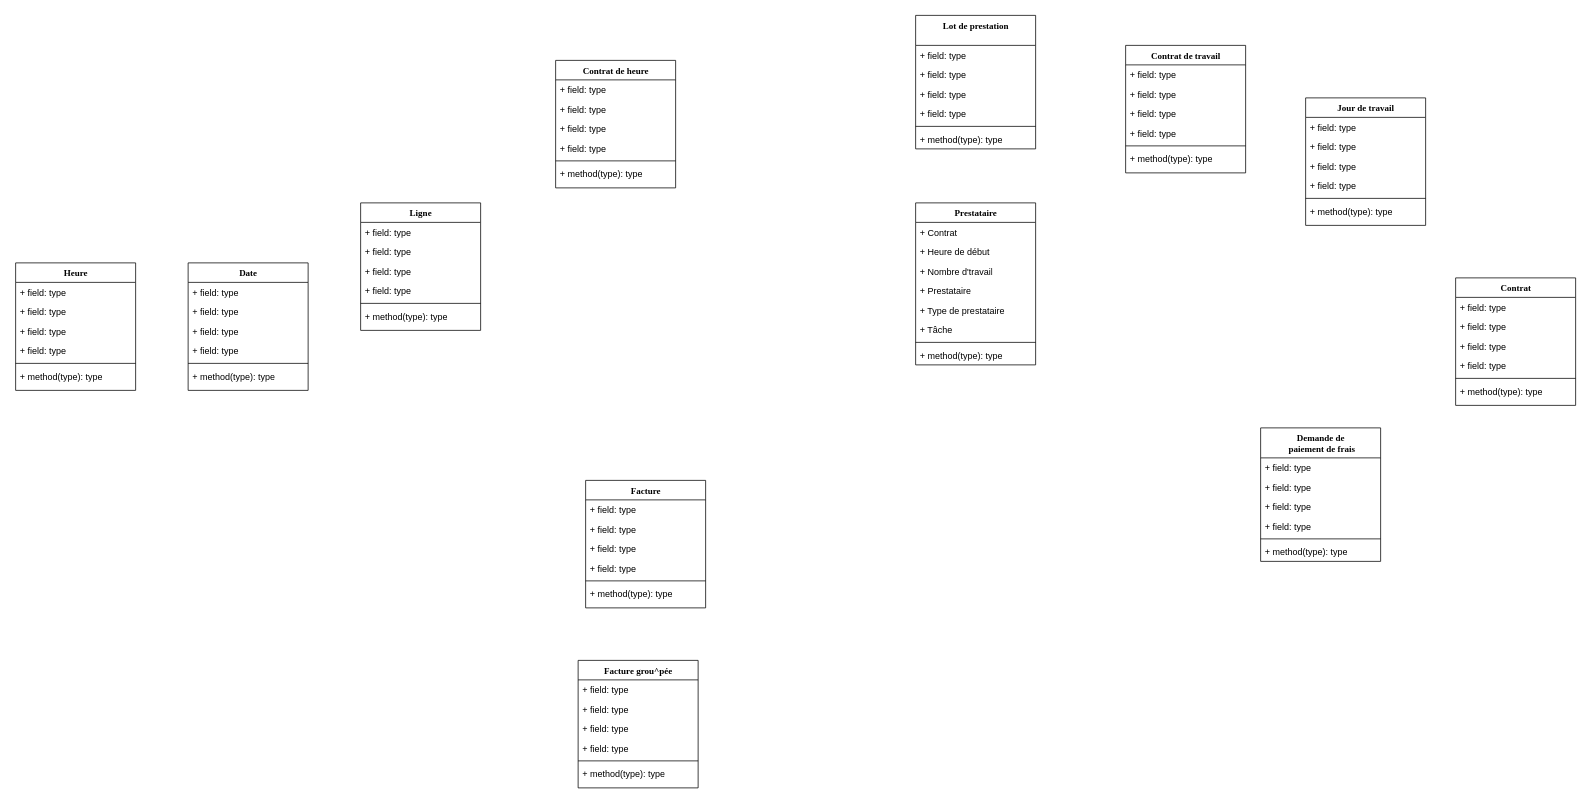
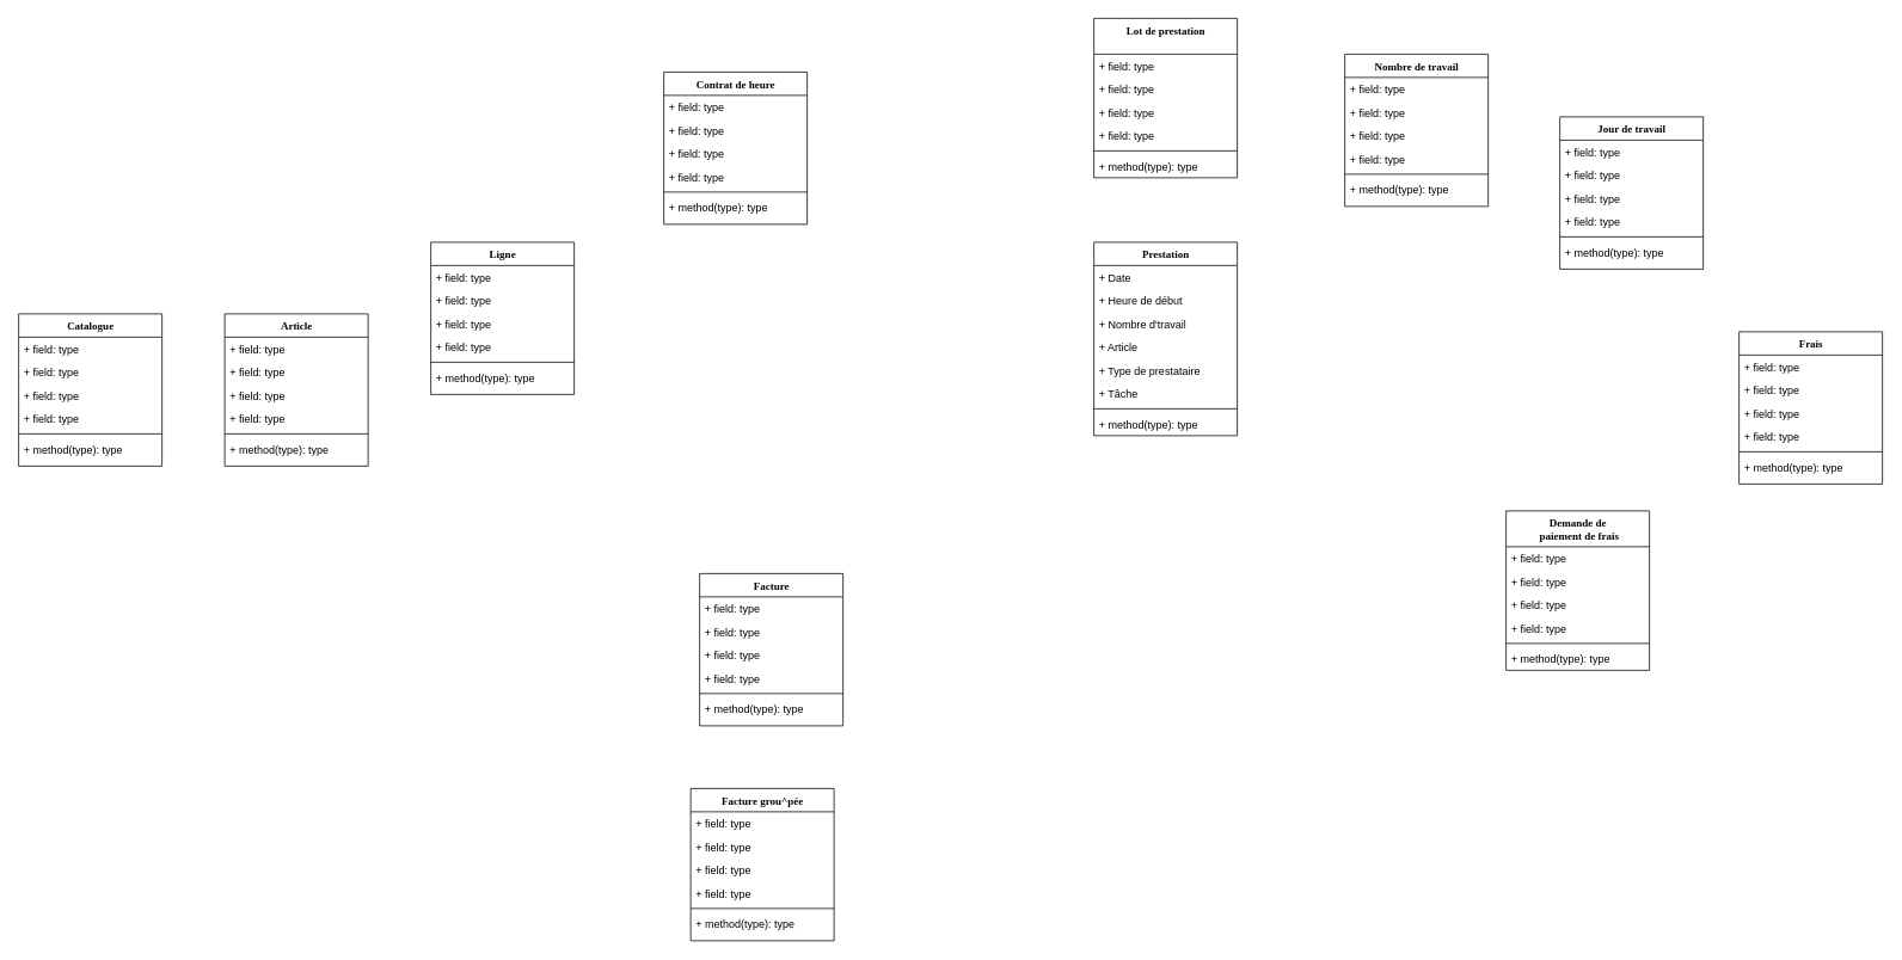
- <mxCell id="53" value="Contrat de travail" style="swimlane;html=1;fontStyle=1;align=center;verticalAlign=top;childLayout=stackLayout;horizontal=1;startSize=26;horizontalStack=0;resizeParent=1;resizeLast=0;collapsible=1;marginBottom=0;swimlaneFillColor=#ffffff;rounded=0;shadow=0;comic=0;labelBackgroundColor=none;strokeWidth=1;fillColor=none;fontFamily=Verdana;fontSize=12" vertex="1" parent="1"><mxGeometry x="1500" y="60" width="160" height="170" as="geometry" /></mxCell>
+ <mxCell id="53" value="Nombre de travail" style="swimlane;html=1;fontStyle=1;align=center;verticalAlign=top;childLayout=stackLayout;horizontal=1;startSize=26;horizontalStack=0;resizeParent=1;resizeLast=0;collapsible=1;marginBottom=0;swimlaneFillColor=#ffffff;rounded=0;shadow=0;comic=0;labelBackgroundColor=none;strokeWidth=1;fillColor=none;fontFamily=Verdana;fontSize=12" vertex="1" parent="1"><mxGeometry x="1500" y="60" width="160" height="170" as="geometry" /></mxCell>
- <mxCell id="44" value="Prestataire " style="swimlane;html=1;fontStyle=1;align=center;verticalAlign=top;childLayout=stackLayout;horizontal=1;startSize=26;horizontalStack=0;resizeParent=1;resizeLast=0;collapsible=1;marginBottom=0;swimlaneFillColor=#ffffff;rounded=0;shadow=0;comic=0;labelBackgroundColor=none;strokeWidth=1;fillColor=none;fontFamily=Verdana;fontSize=12" vertex="1" parent="1"><mxGeometry x="1220" y="270" width="160" height="216" as="geometry" /></mxCell>
+ <mxCell id="44" value="Prestation " style="swimlane;html=1;fontStyle=1;align=center;verticalAlign=top;childLayout=stackLayout;horizontal=1;startSize=26;horizontalStack=0;resizeParent=1;resizeLast=0;collapsible=1;marginBottom=0;swimlaneFillColor=#ffffff;rounded=0;shadow=0;comic=0;labelBackgroundColor=none;strokeWidth=1;fillColor=none;fontFamily=Verdana;fontSize=12" vertex="1" parent="1"><mxGeometry x="1220" y="270" width="160" height="216" as="geometry" /></mxCell>
- <mxCell id="45" value="+ Contrat" style="text;html=1;strokeColor=none;fillColor=none;align=left;verticalAlign=top;spacingLeft=4;spacingRight=4;whiteSpace=wrap;overflow=hidden;rotatable=0;points=[[0,0.5],[1,0.5]];portConstraint=eastwest;" vertex="1" parent="44"><mxGeometry y="26" width="160" height="26" as="geometry" /></mxCell>
+ <mxCell id="45" value="+ Date" style="text;html=1;strokeColor=none;fillColor=none;align=left;verticalAlign=top;spacingLeft=4;spacingRight=4;whiteSpace=wrap;overflow=hidden;rotatable=0;points=[[0,0.5],[1,0.5]];portConstraint=eastwest;" vertex="1" parent="44"><mxGeometry y="26" width="160" height="26" as="geometry" /></mxCell>
- <mxCell id="23" value="Heure" style="swimlane;html=1;fontStyle=1;align=center;verticalAlign=top;childLayout=stackLayout;horizontal=1;startSize=26;horizontalStack=0;resizeParent=1;resizeLast=0;collapsible=1;marginBottom=0;swimlaneFillColor=#ffffff;rounded=0;shadow=0;comic=0;labelBackgroundColor=none;strokeWidth=1;fillColor=none;fontFamily=Verdana;fontSize=12" vertex="1" parent="1"><mxGeometry x="20" y="350" width="160" height="170" as="geometry" /></mxCell>
+ <mxCell id="23" value="Catalogue" style="swimlane;html=1;fontStyle=1;align=center;verticalAlign=top;childLayout=stackLayout;horizontal=1;startSize=26;horizontalStack=0;resizeParent=1;resizeLast=0;collapsible=1;marginBottom=0;swimlaneFillColor=#ffffff;rounded=0;shadow=0;comic=0;labelBackgroundColor=none;strokeWidth=1;fillColor=none;fontFamily=Verdana;fontSize=12" vertex="1" parent="1"><mxGeometry x="20" y="350" width="160" height="170" as="geometry" /></mxCell>
- <mxCell id="16" value="Date" style="swimlane;html=1;fontStyle=1;align=center;verticalAlign=top;childLayout=stackLayout;horizontal=1;startSize=26;horizontalStack=0;resizeParent=1;resizeLast=0;collapsible=1;marginBottom=0;swimlaneFillColor=#ffffff;rounded=0;shadow=0;comic=0;labelBackgroundColor=none;strokeWidth=1;fillColor=none;fontFamily=Verdana;fontSize=12" vertex="1" parent="1"><mxGeometry x="250" y="350" width="160" height="170" as="geometry" /></mxCell>
+ <mxCell id="16" value="Article" style="swimlane;html=1;fontStyle=1;align=center;verticalAlign=top;childLayout=stackLayout;horizontal=1;startSize=26;horizontalStack=0;resizeParent=1;resizeLast=0;collapsible=1;marginBottom=0;swimlaneFillColor=#ffffff;rounded=0;shadow=0;comic=0;labelBackgroundColor=none;strokeWidth=1;fillColor=none;fontFamily=Verdana;fontSize=12" vertex="1" parent="1"><mxGeometry x="250" y="350" width="160" height="170" as="geometry" /></mxCell>
- <mxCell id="67" value="Contrat" style="swimlane;html=1;fontStyle=1;align=center;verticalAlign=top;childLayout=stackLayout;horizontal=1;startSize=26;horizontalStack=0;resizeParent=1;resizeLast=0;collapsible=1;marginBottom=0;swimlaneFillColor=#ffffff;rounded=0;shadow=0;comic=0;labelBackgroundColor=none;strokeWidth=1;fillColor=none;fontFamily=Verdana;fontSize=12" vertex="1" parent="1"><mxGeometry x="1940" y="370" width="160" height="170" as="geometry" /></mxCell>
+ <mxCell id="67" value="Frais" style="swimlane;html=1;fontStyle=1;align=center;verticalAlign=top;childLayout=stackLayout;horizontal=1;startSize=26;horizontalStack=0;resizeParent=1;resizeLast=0;collapsible=1;marginBottom=0;swimlaneFillColor=#ffffff;rounded=0;shadow=0;comic=0;labelBackgroundColor=none;strokeWidth=1;fillColor=none;fontFamily=Verdana;fontSize=12" vertex="1" parent="1"><mxGeometry x="1940" y="370" width="160" height="170" as="geometry" /></mxCell>
- <mxCell id="48" value="&lt;div&gt;+ Prestataire &lt;br&gt;&lt;/div&gt;&lt;div&gt;&lt;br&gt;&lt;/div&gt;" style="text;html=1;strokeColor=none;fillColor=none;align=left;verticalAlign=top;spacingLeft=4;spacingRight=4;whiteSpace=wrap;overflow=hidden;rotatable=0;points=[[0,0.5],[1,0.5]];portConstraint=eastwest;" vertex="1" parent="44"><mxGeometry y="104" width="160" height="26" as="geometry" /></mxCell>
+ <mxCell id="48" value="&lt;div&gt;+ Article &lt;br&gt;&lt;/div&gt;&lt;div&gt;&lt;br&gt;&lt;/div&gt;" style="text;html=1;strokeColor=none;fillColor=none;align=left;verticalAlign=top;spacingLeft=4;spacingRight=4;whiteSpace=wrap;overflow=hidden;rotatable=0;points=[[0,0.5],[1,0.5]];portConstraint=eastwest;" vertex="1" parent="44"><mxGeometry y="104" width="160" height="26" as="geometry" /></mxCell>
